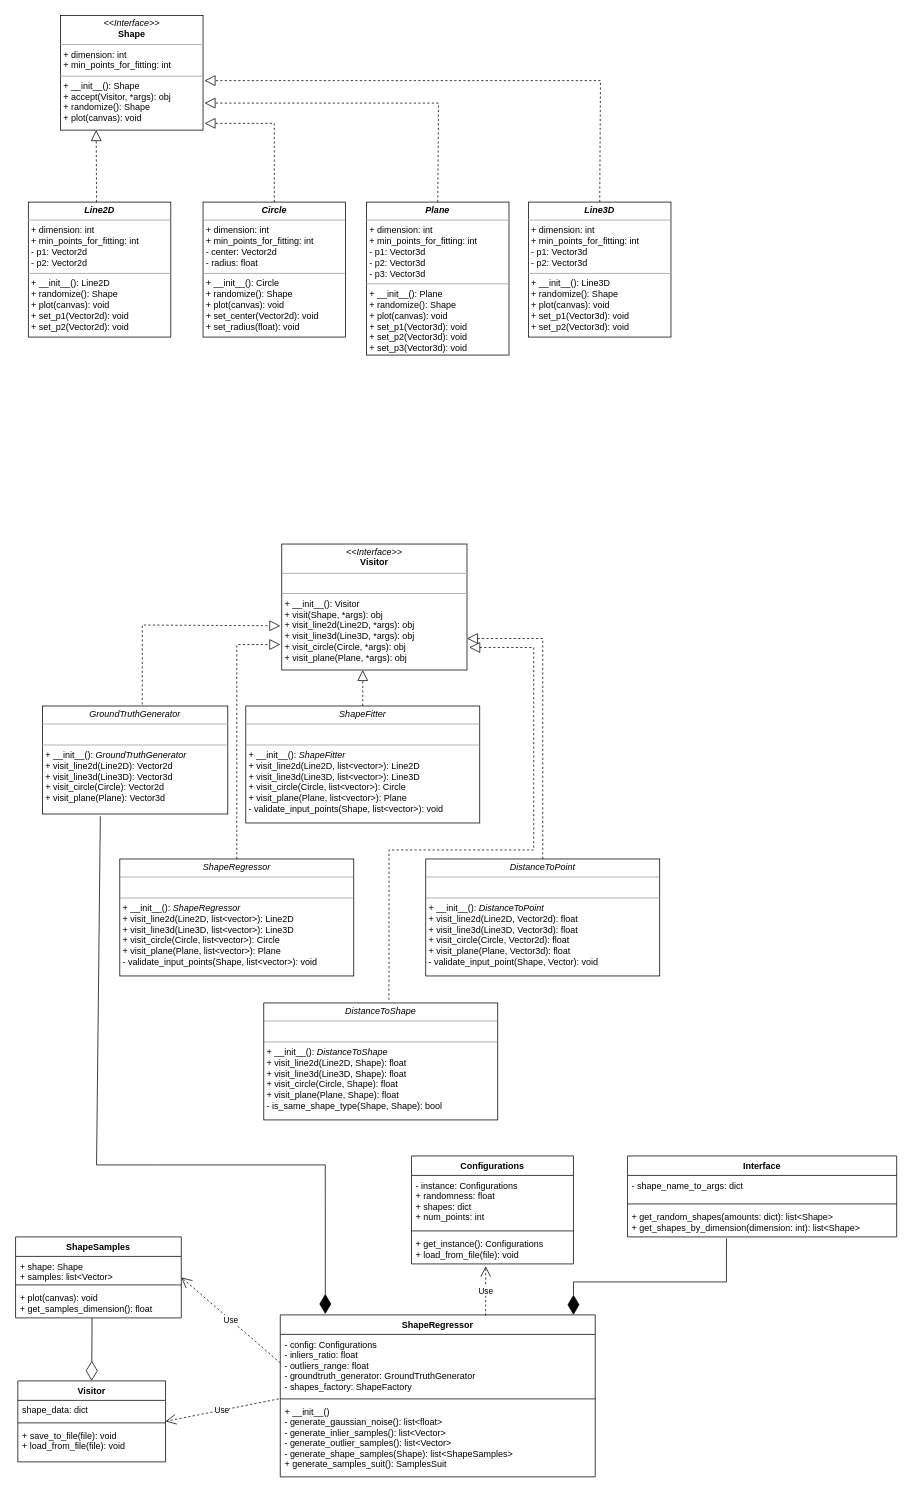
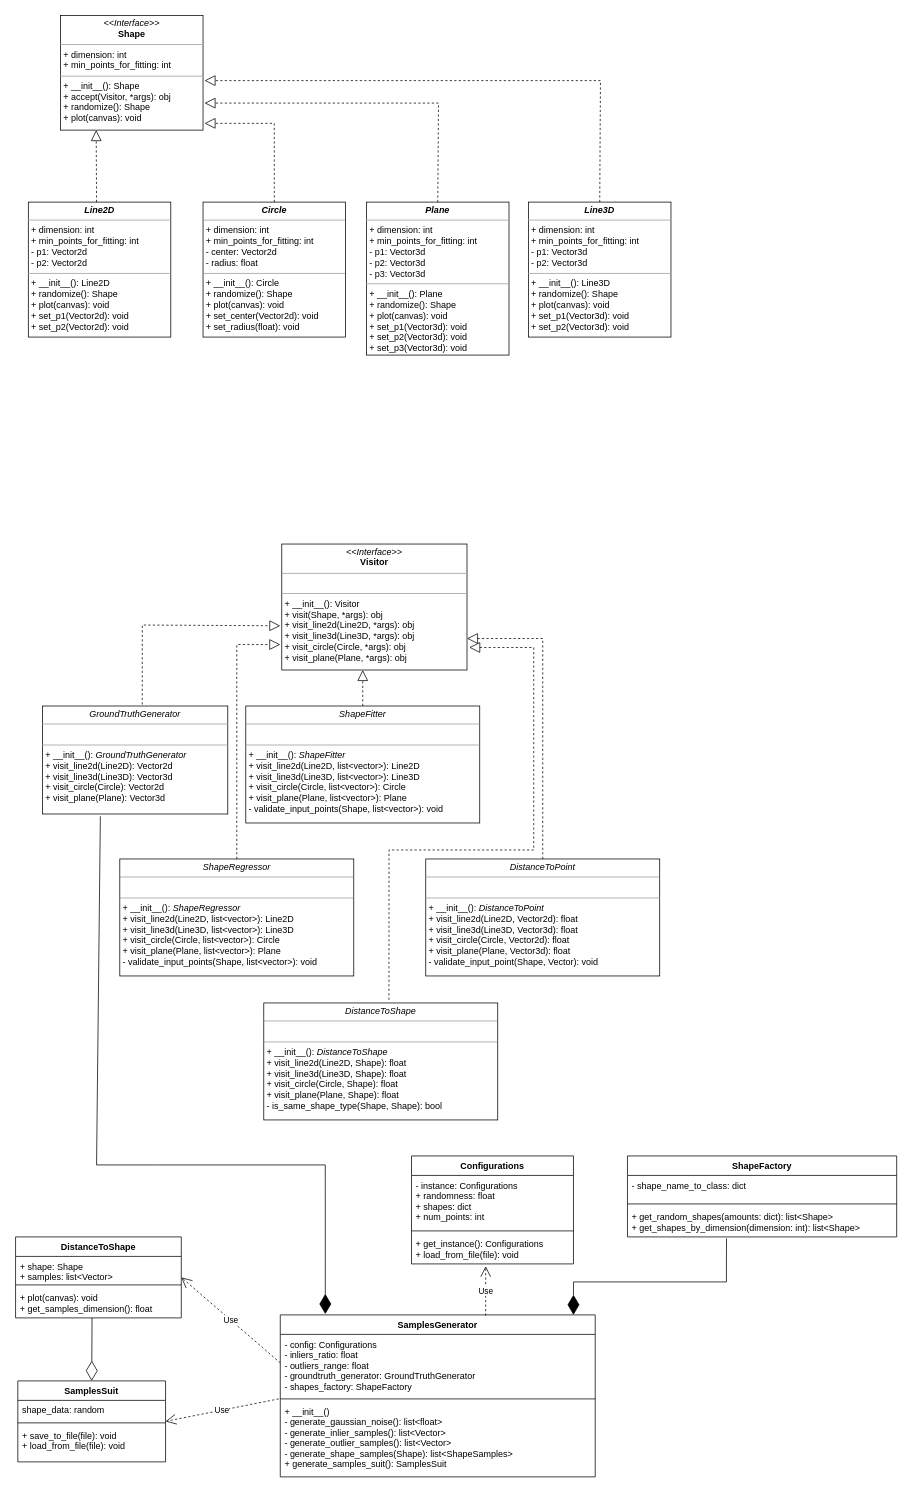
- <mxCell id="25" value="Interface" style="swimlane;fontStyle=1;align=center;verticalAlign=top;childLayout=stackLayout;horizontal=1;startSize=26;horizontalStack=0;resizeParent=1;resizeParentMax=0;resizeLast=0;collapsible=1;marginBottom=0;" vertex="1" parent="1"><mxGeometry x="836" y="1541" width="359" height="108" as="geometry" /></mxCell>
+ <mxCell id="25" value="ShapeFactory" style="swimlane;fontStyle=1;align=center;verticalAlign=top;childLayout=stackLayout;horizontal=1;startSize=26;horizontalStack=0;resizeParent=1;resizeParentMax=0;resizeLast=0;collapsible=1;marginBottom=0;" vertex="1" parent="1"><mxGeometry x="836" y="1541" width="359" height="108" as="geometry" /></mxCell>
- <mxCell id="26" value="- shape_name_to_args: dict" style="text;strokeColor=none;fillColor=none;align=left;verticalAlign=top;spacingLeft=4;spacingRight=4;overflow=hidden;rotatable=0;points=[[0,0.5],[1,0.5]];portConstraint=eastwest;" vertex="1" parent="25"><mxGeometry y="26" width="359" height="34" as="geometry" /></mxCell>
+ <mxCell id="26" value="- shape_name_to_class: dict" style="text;strokeColor=none;fillColor=none;align=left;verticalAlign=top;spacingLeft=4;spacingRight=4;overflow=hidden;rotatable=0;points=[[0,0.5],[1,0.5]];portConstraint=eastwest;" vertex="1" parent="25"><mxGeometry y="26" width="359" height="34" as="geometry" /></mxCell>
- <mxCell id="33" value="ShapeSamples" style="swimlane;fontStyle=1;align=center;verticalAlign=top;childLayout=stackLayout;horizontal=1;startSize=26;horizontalStack=0;resizeParent=1;resizeParentMax=0;resizeLast=0;collapsible=1;marginBottom=0;" vertex="1" parent="1"><mxGeometry y="1649" width="221" height="108" as="geometry" x="20" /></mxCell>
+ <mxCell id="33" value="DistanceToShape" style="swimlane;fontStyle=1;align=center;verticalAlign=top;childLayout=stackLayout;horizontal=1;startSize=26;horizontalStack=0;resizeParent=1;resizeParentMax=0;resizeLast=0;collapsible=1;marginBottom=0;" vertex="1" parent="1"><mxGeometry y="1649" width="221" height="108" as="geometry" x="20" /></mxCell>
- <mxCell id="42" value="ShapeRegressor" style="swimlane;fontStyle=1;align=center;verticalAlign=top;childLayout=stackLayout;horizontal=1;startSize=26;horizontalStack=0;resizeParent=1;resizeParentMax=0;resizeLast=0;collapsible=1;marginBottom=0;" vertex="1" parent="1"><mxGeometry x="373" y="1753" width="420" height="216" as="geometry" /></mxCell>
+ <mxCell id="42" value="SamplesGenerator" style="swimlane;fontStyle=1;align=center;verticalAlign=top;childLayout=stackLayout;horizontal=1;startSize=26;horizontalStack=0;resizeParent=1;resizeParentMax=0;resizeLast=0;collapsible=1;marginBottom=0;" vertex="1" parent="1"><mxGeometry x="373" y="1753" width="420" height="216" as="geometry" /></mxCell>
- <mxCell id="37" value="Visitor" style="swimlane;fontStyle=1;align=center;verticalAlign=top;childLayout=stackLayout;horizontal=1;startSize=26;horizontalStack=0;resizeParent=1;resizeParentMax=0;resizeLast=0;collapsible=1;marginBottom=0;" vertex="1" parent="1"><mxGeometry x="23" y="1841" width="197" height="108" as="geometry" /></mxCell>
+ <mxCell id="37" value="SamplesSuit" style="swimlane;fontStyle=1;align=center;verticalAlign=top;childLayout=stackLayout;horizontal=1;startSize=26;horizontalStack=0;resizeParent=1;resizeParentMax=0;resizeLast=0;collapsible=1;marginBottom=0;" vertex="1" parent="1"><mxGeometry x="23" y="1841" width="197" height="108" as="geometry" /></mxCell>
- <mxCell id="38" value="shape_data: dict" style="text;strokeColor=none;fillColor=none;align=left;verticalAlign=top;spacingLeft=4;spacingRight=4;overflow=hidden;rotatable=0;points=[[0,0.5],[1,0.5]];portConstraint=eastwest;" vertex="1" parent="37"><mxGeometry y="26" width="197" height="26" as="geometry" /></mxCell>
+ <mxCell id="38" value="shape_data: random" style="text;strokeColor=none;fillColor=none;align=left;verticalAlign=top;spacingLeft=4;spacingRight=4;overflow=hidden;rotatable=0;points=[[0,0.5],[1,0.5]];portConstraint=eastwest;" vertex="1" parent="37"><mxGeometry y="26" width="197" height="26" as="geometry" /></mxCell>
